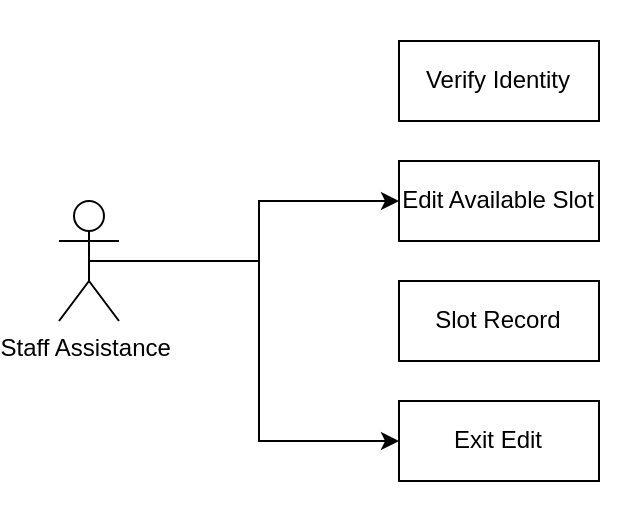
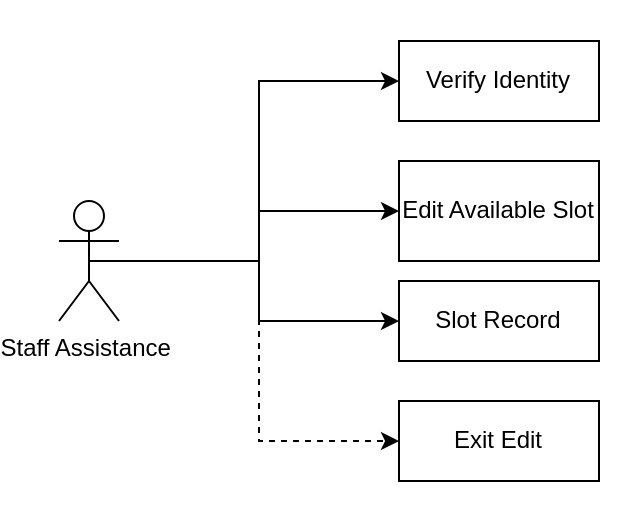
+ <mxCell id="2" style="edgeStyle=orthogonalEdgeStyle;rounded=0;orthogonalLoop=1;jettySize=auto;html=1;exitX=0.5;exitY=0.5;exitDx=0;exitDy=0;exitPerimeter=0;entryX=0;entryY=0.5;entryDx=0;entryDy=0;" parent="1" source="6" target="7" edge="1"><mxGeometry relative="1" as="geometry" /></mxCell>
- <mxCell id="8" value="Edit Available Slot" style="rounded=0;whiteSpace=wrap;html=1;" parent="1" vertex="1"><mxGeometry x="190" y="80" width="100" height="40" as="geometry" /></mxCell>
+ <mxCell id="8" value="Edit Available Slot" style="rounded=0;whiteSpace=wrap;html=1;" parent="1" vertex="1"><mxGeometry x="190" y="80" width="100" height="50" as="geometry" /></mxCell>
+ <mxCell id="3" style="edgeStyle=orthogonalEdgeStyle;rounded=0;orthogonalLoop=1;jettySize=auto;html=1;exitX=0.5;exitY=0.5;exitDx=0;exitDy=0;exitPerimeter=0;entryX=0;entryY=0.5;entryDx=0;entryDy=0;" parent="1" source="6" target="9" edge="1"><mxGeometry relative="1" as="geometry" /></mxCell>
- <mxCell id="4" style="edgeStyle=orthogonalEdgeStyle;rounded=0;orthogonalLoop=1;jettySize=auto;html=1;exitX=0.5;exitY=0.5;exitDx=0;exitDy=0;exitPerimeter=0;entryX=0;entryY=0.5;entryDx=0;entryDy=0;" parent="1" source="6" target="10" edge="1"><mxGeometry relative="1" as="geometry" /></mxCell>
+ <mxCell id="4" style="edgeStyle=orthogonalEdgeStyle;rounded=0;orthogonalLoop=1;jettySize=auto;html=1;exitX=0.5;exitY=0.5;exitDx=0;exitDy=0;exitPerimeter=0;entryX=0;entryY=0.5;entryDx=0;entryDy=0;dashed=1;" parent="1" source="6" target="10" edge="1"><mxGeometry relative="1" as="geometry" /></mxCell>
